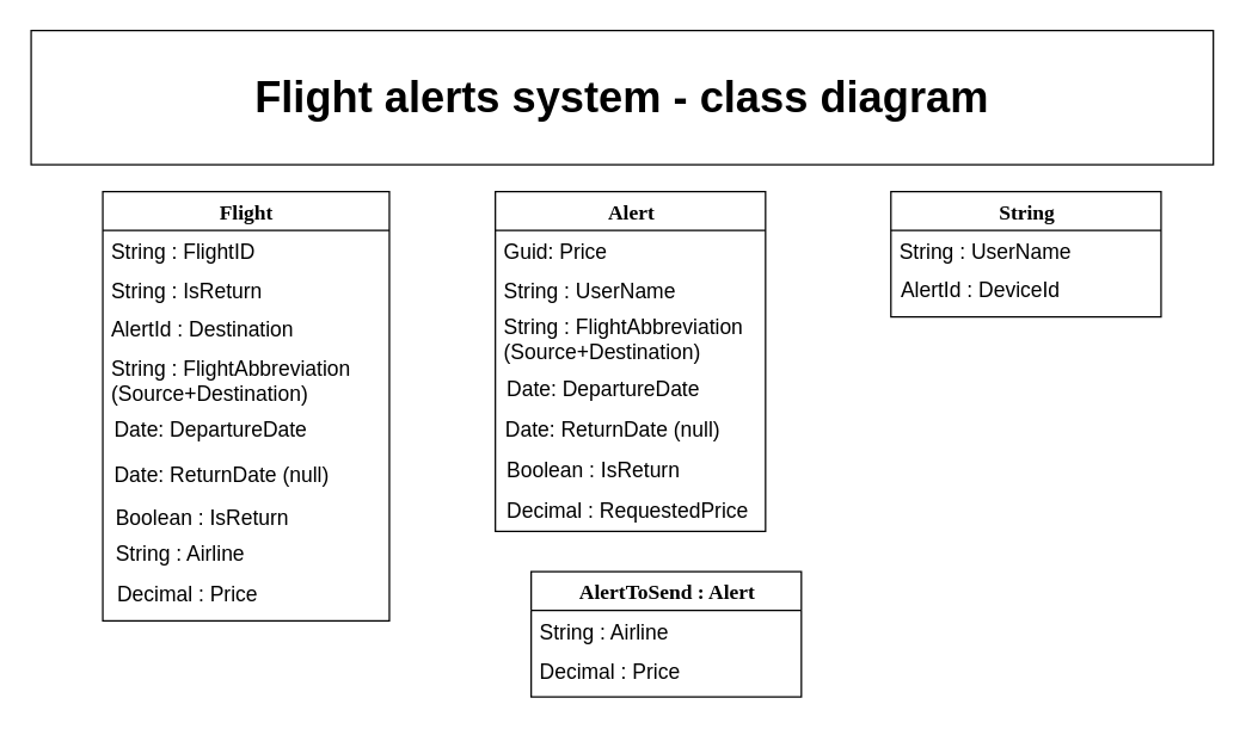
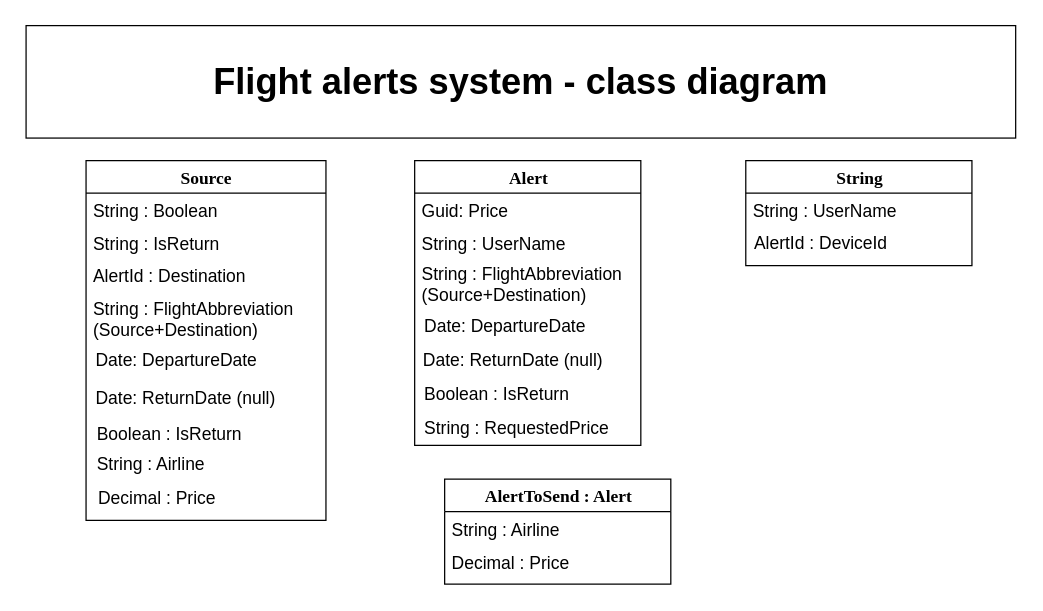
- <mxCell id="2" value="Flight" style="swimlane;html=1;fontStyle=1;align=center;verticalAlign=top;childLayout=stackLayout;horizontal=1;startSize=26;horizontalStack=0;resizeParent=1;resizeLast=0;collapsible=1;marginBottom=0;swimlaneFillColor=#ffffff;rounded=0;shadow=0;comic=0;labelBackgroundColor=none;strokeWidth=1;fillColor=none;fontFamily=Verdana;fontSize=14;" parent="1" vertex="1"><mxGeometry x="68" y="128" width="192" height="288" as="geometry"><mxRectangle x="180" y="180" width="70" height="30" as="alternateBounds" /></mxGeometry></mxCell>
+ <mxCell id="2" value="Source" style="swimlane;html=1;fontStyle=1;align=center;verticalAlign=top;childLayout=stackLayout;horizontal=1;startSize=26;horizontalStack=0;resizeParent=1;resizeLast=0;collapsible=1;marginBottom=0;swimlaneFillColor=#ffffff;rounded=0;shadow=0;comic=0;labelBackgroundColor=none;strokeWidth=1;fillColor=none;fontFamily=Verdana;fontSize=14;" parent="1" vertex="1"><mxGeometry x="68" y="128" width="192" height="288" as="geometry"><mxRectangle x="180" y="180" width="70" height="30" as="alternateBounds" /></mxGeometry></mxCell>
- <mxCell id="3" value="String : FlightID" style="text;html=1;strokeColor=none;fillColor=none;align=left;verticalAlign=top;spacingLeft=4;spacingRight=4;whiteSpace=wrap;overflow=hidden;rotatable=0;points=[[0,0.5],[1,0.5]];portConstraint=eastwest;fontSize=14;" parent="2" vertex="1"><mxGeometry y="26" width="192" height="26" as="geometry" /></mxCell>
+ <mxCell id="3" value="String : Boolean" style="text;html=1;strokeColor=none;fillColor=none;align=left;verticalAlign=top;spacingLeft=4;spacingRight=4;whiteSpace=wrap;overflow=hidden;rotatable=0;points=[[0,0.5],[1,0.5]];portConstraint=eastwest;fontSize=14;" parent="2" vertex="1"><mxGeometry y="26" width="192" height="26" as="geometry" /></mxCell>
- <mxCell id="15" value="Decimal : RequestedPrice" style="text;html=1;strokeColor=none;fillColor=none;align=left;verticalAlign=top;spacingLeft=4;spacingRight=4;whiteSpace=wrap;overflow=hidden;rotatable=0;points=[[0,0.5],[1,0.5]];portConstraint=eastwest;fontSize=14;" parent="1" vertex="1"><mxGeometry x="333" y="327" width="179" height="31" as="geometry" /></mxCell>
+ <mxCell id="15" value="String : RequestedPrice" style="text;html=1;strokeColor=none;fillColor=none;align=left;verticalAlign=top;spacingLeft=4;spacingRight=4;whiteSpace=wrap;overflow=hidden;rotatable=0;points=[[0,0.5],[1,0.5]];portConstraint=eastwest;fontSize=14;" parent="1" vertex="1"><mxGeometry x="333" y="327" width="179" height="31" as="geometry" /></mxCell>
